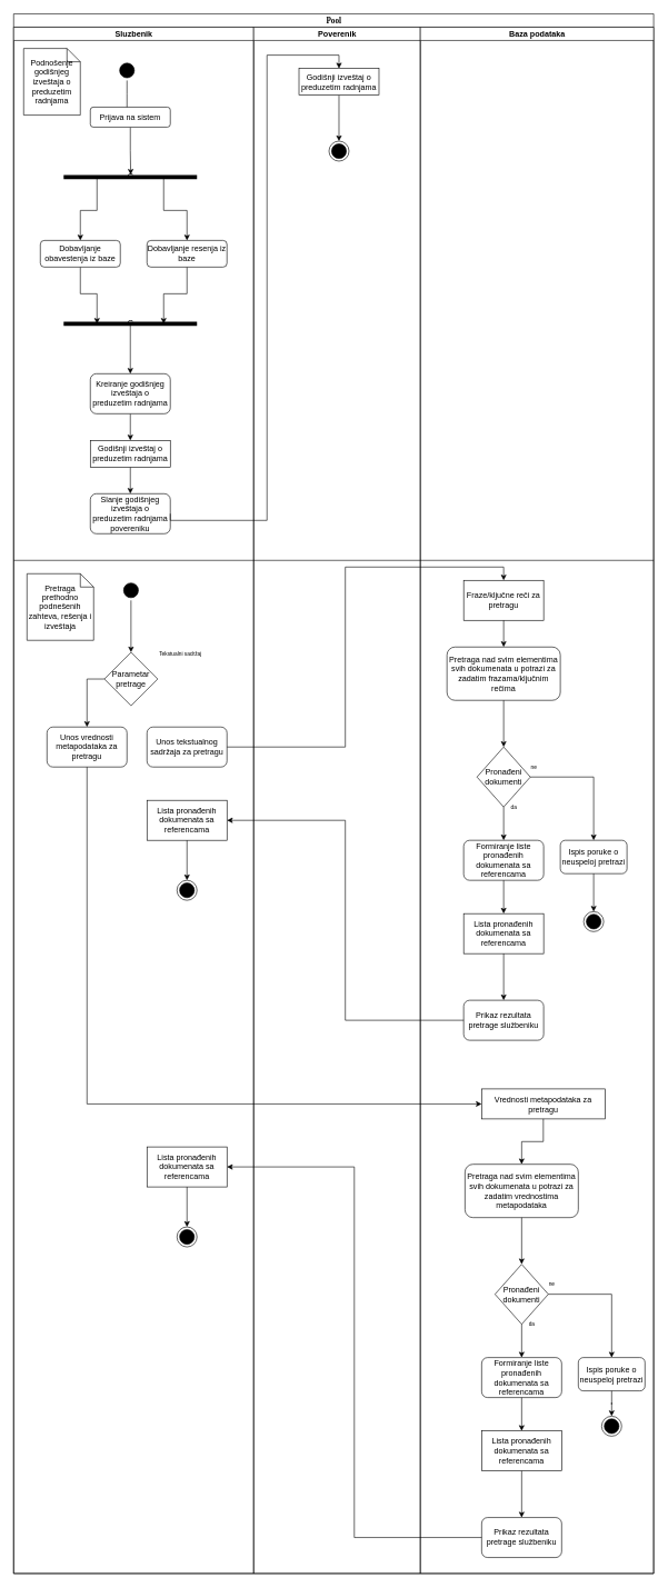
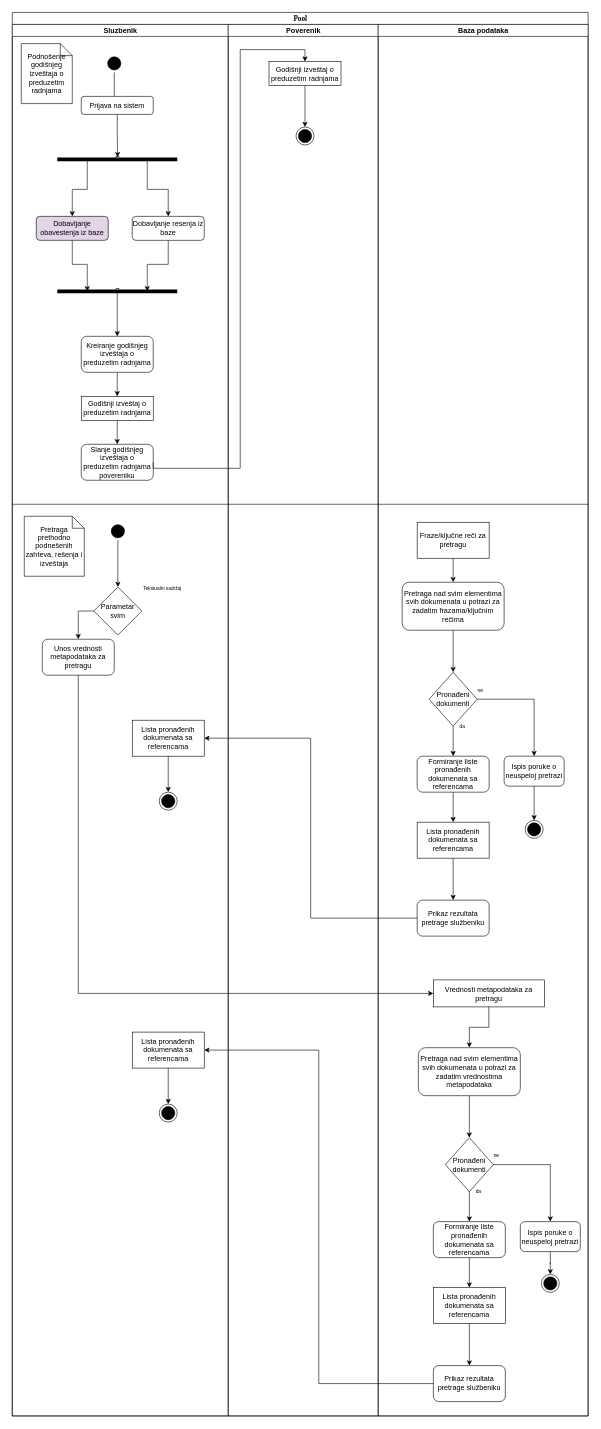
- <mxCell id="15" value="Dobavljanje obavestenja iz baze" style="rounded=1;whiteSpace=wrap;html=1;strokeColor=#000000;" parent="4" vertex="1"><mxGeometry x="40" y="320" width="120" height="40" as="geometry" /></mxCell>
+ <mxCell id="15" value="Dobavljanje obavestenja iz baze" style="rounded=1;whiteSpace=wrap;html=1;strokeColor=#000000;fillColor=#e1d5e7;" parent="4" vertex="1"><mxGeometry x="40" y="320" width="120" height="40" as="geometry" /></mxCell>
- <mxCell id="61" style="edgeStyle=orthogonalEdgeStyle;rounded=0;jumpStyle=none;orthogonalLoop=1;jettySize=auto;html=1;exitX=1;exitY=0.5;exitDx=0;exitDy=0;entryX=0.5;entryY=0;entryDx=0;entryDy=0;fontSize=8;" edge="1" parent="1" source="24" target="41"><mxGeometry relative="1" as="geometry" /></mxCell>
- <mxCell id="59" value="Parametar pretrage" style="rhombus;whiteSpace=wrap;html=1;fillColor=none;fontSize=12;" vertex="1" parent="1"><mxGeometry x="156" y="978" width="80" height="80" as="geometry" /></mxCell>
+ <mxCell id="59" value="Parametar svim" style="rhombus;whiteSpace=wrap;html=1;fillColor=none;fontSize=12;" vertex="1" parent="1"><mxGeometry x="156" y="978" width="80" height="80" as="geometry" /></mxCell>
- <mxCell id="25" value="Unos vrednosti metapodataka za pretragu" style="rounded=1;whiteSpace=wrap;html=1;fillColor=none;" vertex="1" parent="4"><mxGeometry x="50" y="1050" width="120" height="60" as="geometry" /></mxCell>
+ <mxCell id="25" value="Unos vrednosti metapodataka za pretragu" style="rounded=1;whiteSpace=wrap;html=1;fillColor=none;" vertex="1" parent="4"><mxGeometry x="50" y="1025" width="120" height="60" as="geometry" /></mxCell>
- <mxCell id="24" value="Unos tekstualnog sadržaja za pretragu" style="rounded=1;whiteSpace=wrap;html=1;fillColor=none;" vertex="1" parent="4"><mxGeometry x="200" y="1050" width="120" height="60" as="geometry" /></mxCell>
